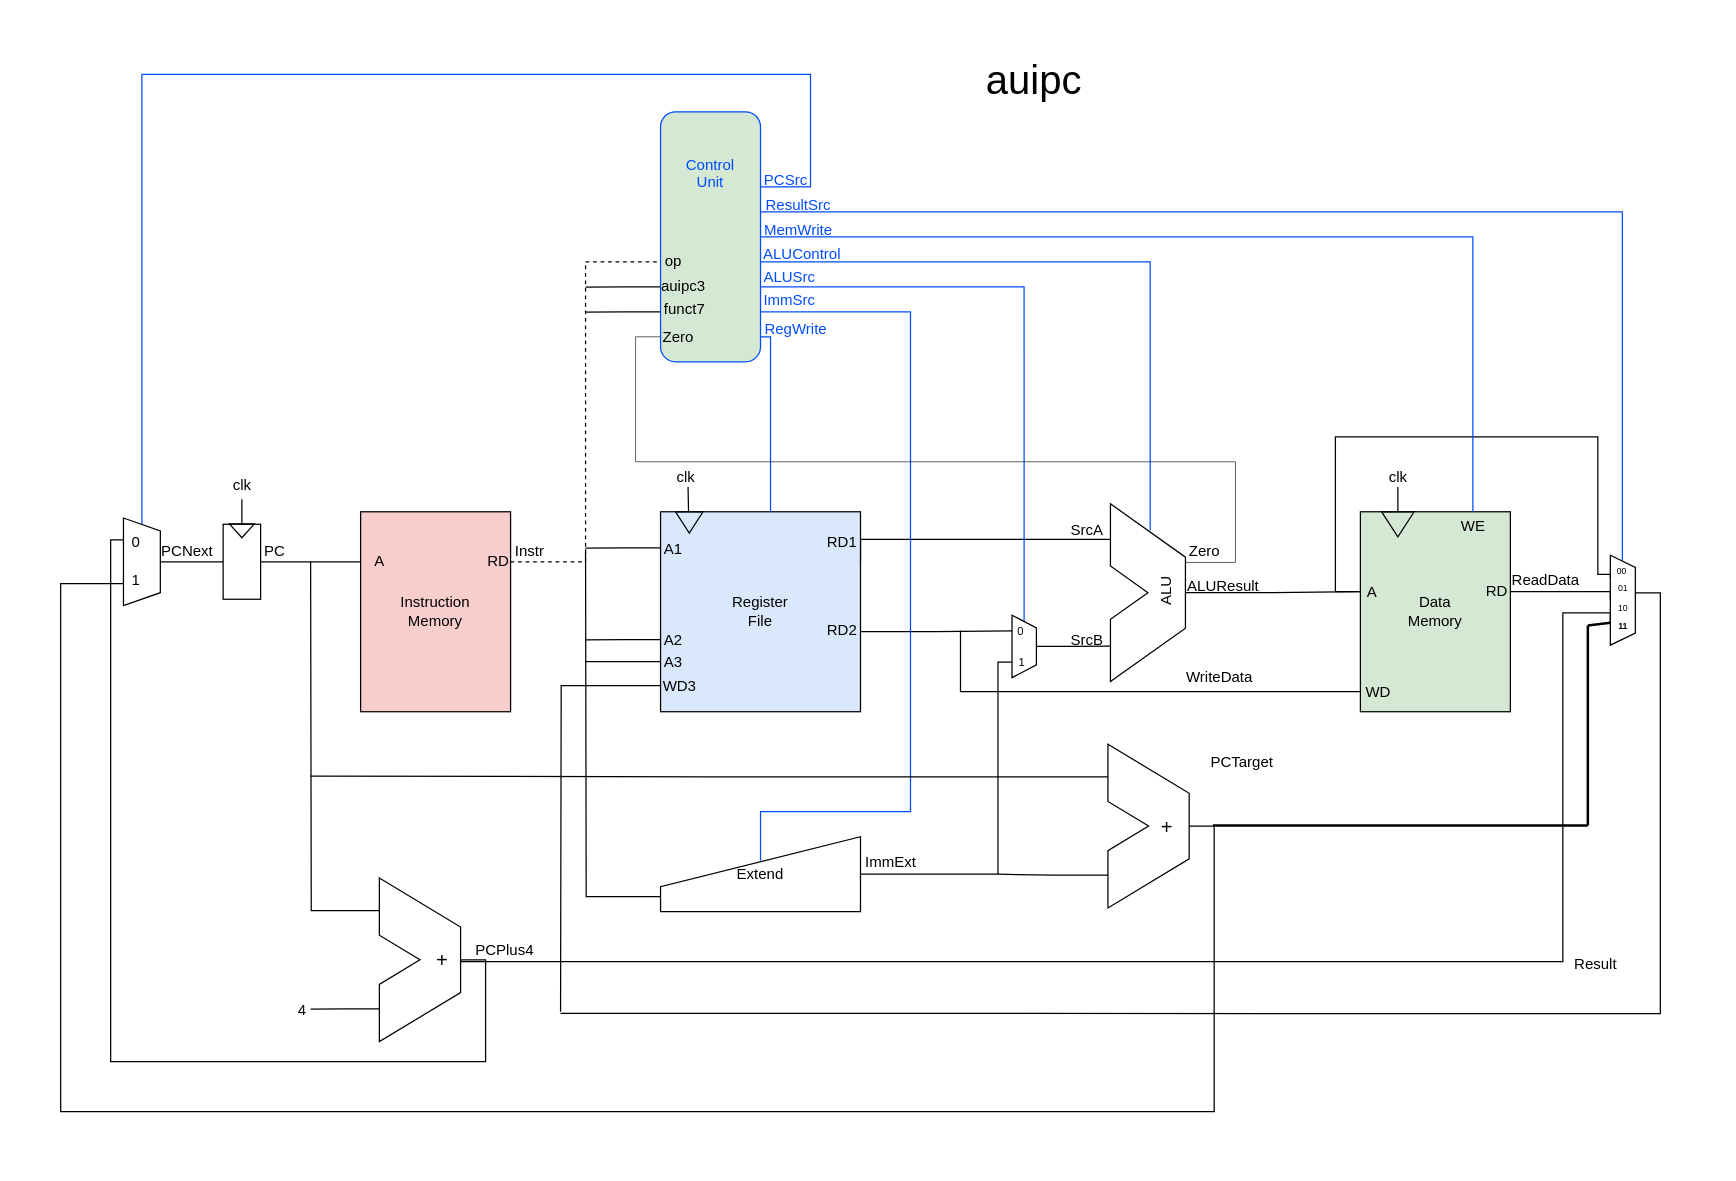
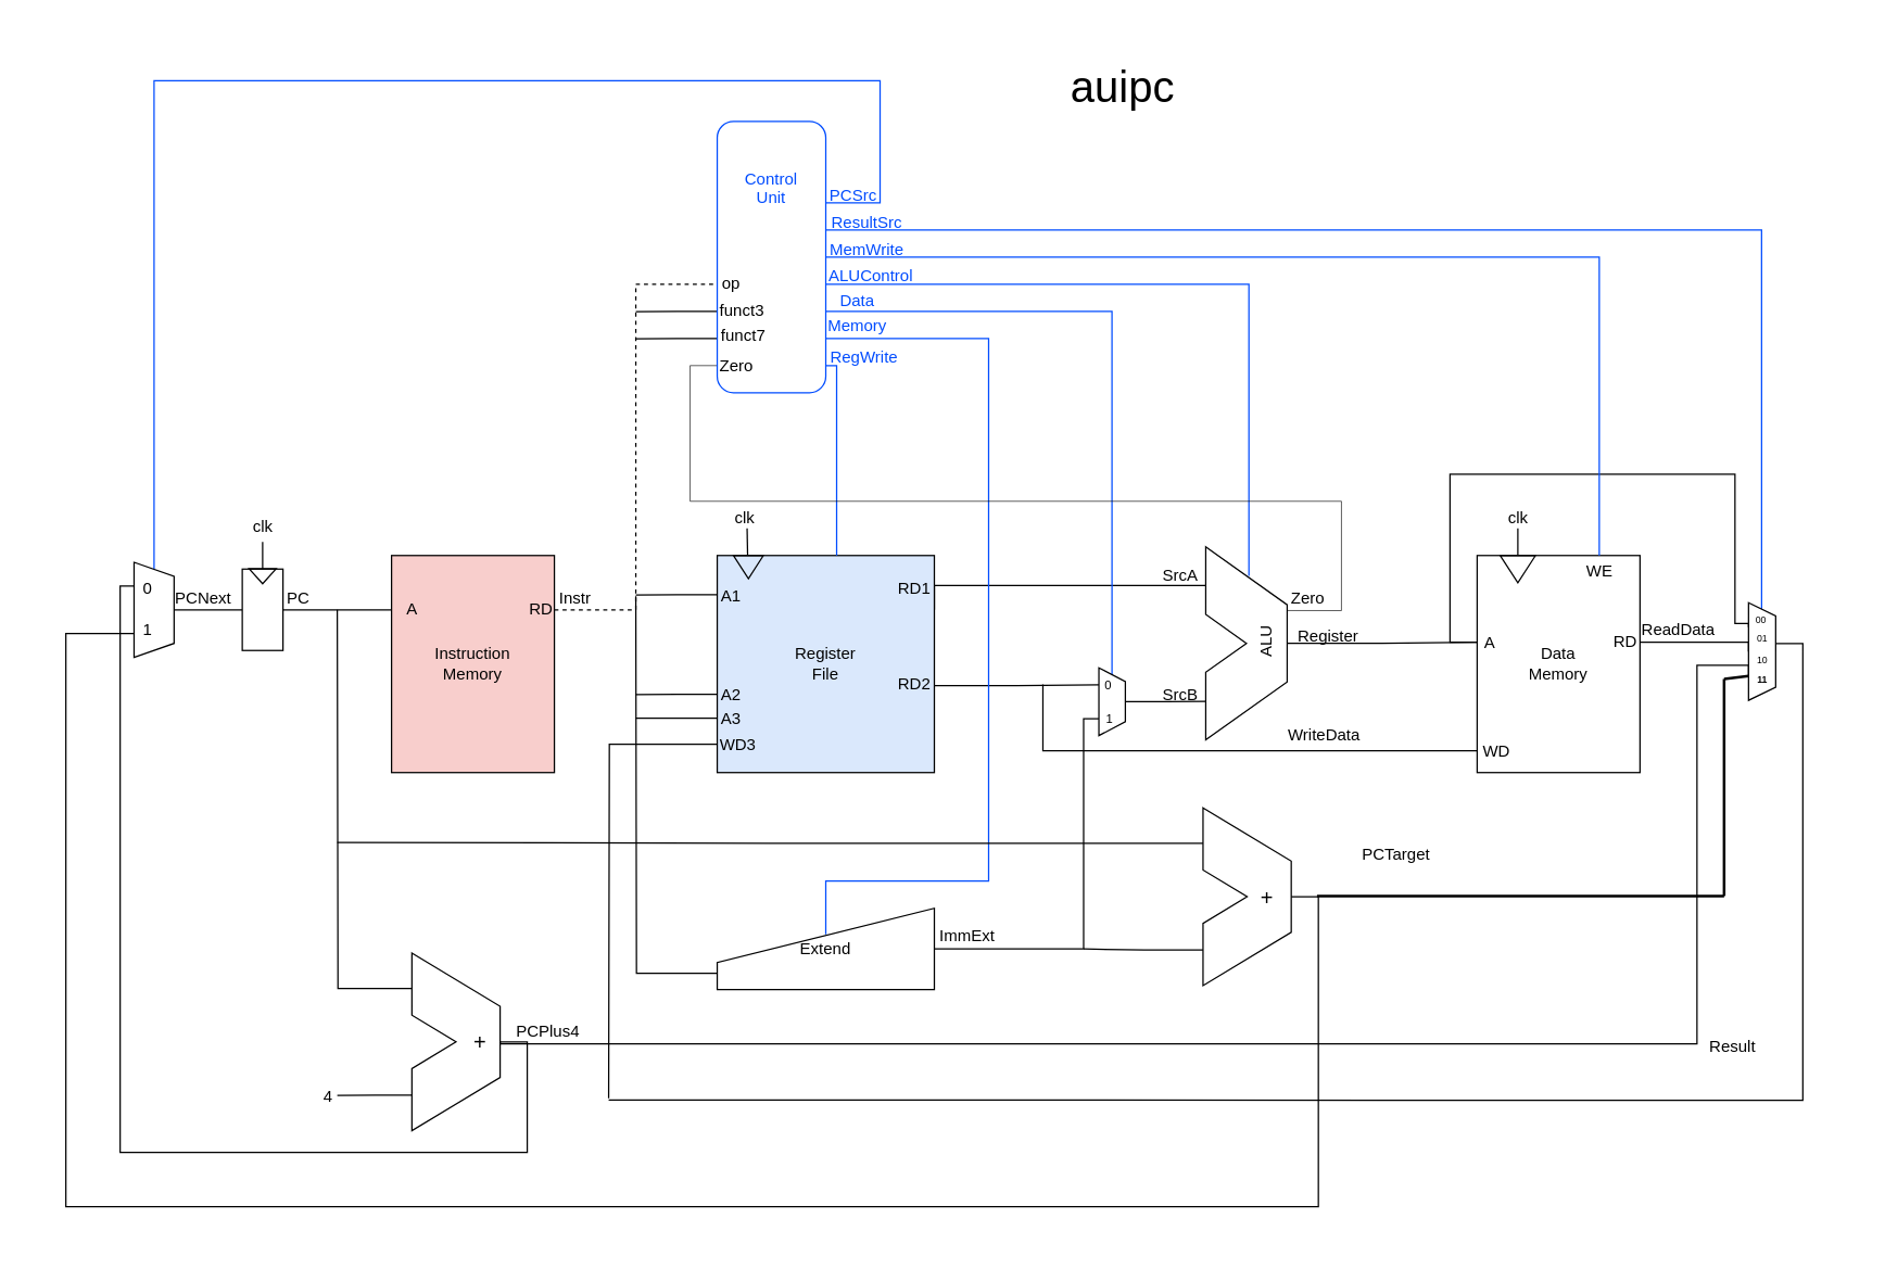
- <mxCell id="27" value="&lt;font color=&quot;#004cff&quot;&gt;Control&lt;br&gt;Unit&lt;br&gt;&lt;br&gt;&lt;br&gt;&lt;br&gt;&lt;br&gt;&lt;br&gt;&lt;br&gt;&lt;br&gt;&lt;/font&gt;" style="rounded=1;whiteSpace=wrap;html=1;strokeColor=#004cff;points=[[0,0.6,0,0,0],[0,0.7,0,0,0],[0,0.8,0,0,0],[0,0.9,0,0,0],[1,0.3,0,0,0],[1,0.4,0,0,0],[1,0.5,0,0,0],[1,0.6,0,0,0],[1,0.7,0,0,0],[1,0.8,0,0,0],[1,0.9,0,0,0]];fillColor=#d5e8d4;" parent="1" vertex="1"><mxGeometry x="528" y="89" width="80" height="200" as="geometry" /></mxCell>
+ <mxCell id="27" value="&lt;font color=&quot;#004cff&quot;&gt;Control&lt;br&gt;Unit&lt;br&gt;&lt;br&gt;&lt;br&gt;&lt;br&gt;&lt;br&gt;&lt;br&gt;&lt;br&gt;&lt;br&gt;&lt;/font&gt;" style="rounded=1;whiteSpace=wrap;html=1;strokeColor=#004cff;points=[[0,0.6,0,0,0],[0,0.7,0,0,0],[0,0.8,0,0,0],[0,0.9,0,0,0],[1,0.3,0,0,0],[1,0.4,0,0,0],[1,0.5,0,0,0],[1,0.6,0,0,0],[1,0.7,0,0,0],[1,0.8,0,0,0],[1,0.9,0,0,0]];" parent="1" vertex="1"><mxGeometry x="528" y="89" width="80" height="200" as="geometry" /></mxCell>
- <mxCell id="101" value="ALUSrc" style="text;html=1;align=center;verticalAlign=middle;resizable=0;points=[];autosize=1;strokeColor=none;fillColor=none;fontSize=12;fontFamily=Helvetica;fontColor=#004CFF;" parent="1" vertex="1"><mxGeometry x="601" y="207" width="60" height="30" as="geometry" /></mxCell>
+ <mxCell id="101" value="Data" style="text;html=1;align=center;verticalAlign=middle;resizable=0;points=[];autosize=1;strokeColor=none;fillColor=none;fontSize=12;fontFamily=Helvetica;fontColor=#004CFF;" parent="1" vertex="1"><mxGeometry x="601" y="207" width="60" height="30" as="geometry" /></mxCell>
- <mxCell id="95" value="auipc3" style="text;html=1;align=center;verticalAlign=middle;resizable=0;points=[];autosize=1;strokeColor=none;fillColor=none;fontSize=12;fontFamily=Helvetica;fontColor=default;" parent="1" vertex="1"><mxGeometry x="516" y="214" width="60" height="30" as="geometry" /></mxCell>
+ <mxCell id="95" value="funct3" style="text;html=1;align=center;verticalAlign=middle;resizable=0;points=[];autosize=1;strokeColor=none;fillColor=none;fontSize=12;fontFamily=Helvetica;fontColor=default;" parent="1" vertex="1"><mxGeometry x="516" y="214" width="60" height="30" as="geometry" /></mxCell>
- <mxCell id="102" value="ImmSrc" style="text;html=1;align=center;verticalAlign=middle;resizable=0;points=[];autosize=1;strokeColor=none;fillColor=none;fontSize=12;fontFamily=Helvetica;fontColor=#004CFF;" parent="1" vertex="1"><mxGeometry x="601" y="225" width="60" height="30" as="geometry" /></mxCell>
+ <mxCell id="102" value="Memory" style="text;html=1;align=center;verticalAlign=middle;resizable=0;points=[];autosize=1;strokeColor=none;fillColor=none;fontSize=12;fontFamily=Helvetica;fontColor=#004CFF;" parent="1" vertex="1"><mxGeometry x="601" y="225" width="60" height="30" as="geometry" /></mxCell>
- <mxCell id="78" value="ALUResult" style="text;html=1;align=center;verticalAlign=middle;resizable=0;points=[];autosize=1;strokeColor=none;fillColor=none;fontSize=12;fontFamily=Helvetica;fontColor=default;" parent="1" vertex="1"><mxGeometry x="938" y="453.75" width="80" height="30" as="geometry" /></mxCell>
+ <mxCell id="78" value="Register" style="text;html=1;align=center;verticalAlign=middle;resizable=0;points=[];autosize=1;strokeColor=none;fillColor=none;fontSize=12;fontFamily=Helvetica;fontColor=default;" parent="1" vertex="1"><mxGeometry x="938" y="453.75" width="80" height="30" as="geometry" /></mxCell>
- <mxCell id="16" value="Data&lt;br&gt;Memory" style="rounded=0;whiteSpace=wrap;html=1;points=[[0,0.4,0,0,0],[0,0.9,0,0,0],[0.25,0,0,0,0],[0.75,0,0,0,0],[1,0.4,0,0,0]];fillColor=#d5e8d4;" parent="1" vertex="1"><mxGeometry x="1088" y="409" width="120" height="160" as="geometry" /></mxCell>
+ <mxCell id="16" value="Data&lt;br&gt;Memory" style="rounded=0;whiteSpace=wrap;html=1;points=[[0,0.4,0,0,0],[0,0.9,0,0,0],[0.25,0,0,0,0],[0.75,0,0,0,0],[1,0.4,0,0,0]];" parent="1" vertex="1"><mxGeometry x="1088" y="409" width="120" height="160" as="geometry" /></mxCell>
- <mxCell id="66" value="PCTarget" style="text;html=1;align=center;verticalAlign=middle;resizable=0;points=[];autosize=1;strokeColor=none;fillColor=none;fontSize=12;fontFamily=Helvetica;fontColor=default;" parent="1" vertex="1"><mxGeometry x="958" y="595" width="70" height="30" as="geometry" /></mxCell>
+ <mxCell id="66" value="PCTarget" style="text;html=1;align=center;verticalAlign=middle;resizable=0;points=[];autosize=1;strokeColor=none;fillColor=none;fontSize=12;fontFamily=Helvetica;fontColor=default;" parent="1" vertex="1"><mxGeometry x="993" y="615" width="70" height="30" as="geometry" /></mxCell>
